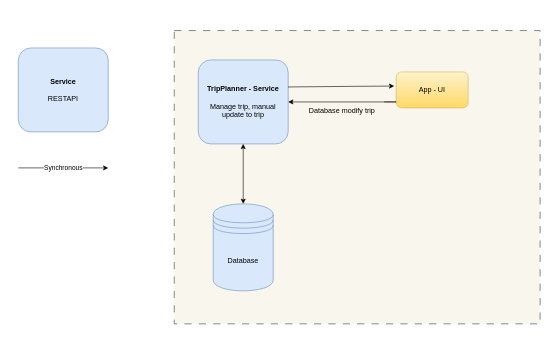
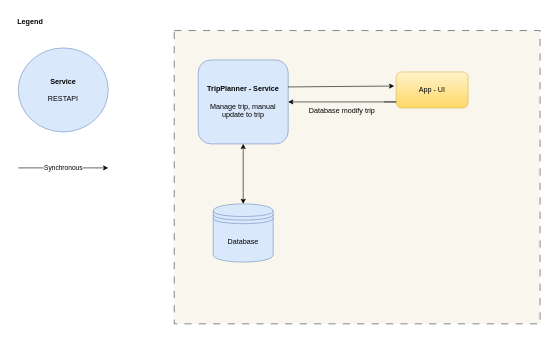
+ <mxCell id="7" value="Legend" style="text;html=1;strokeColor=none;fillColor=none;align=center;verticalAlign=middle;whiteSpace=wrap;rounded=0;fontStyle=1" vertex="1" parent="1"><mxGeometry x="20" y="20" width="60" height="30" as="geometry" /></mxCell>
- <mxCell id="5" value="&lt;b&gt;Service&lt;/b&gt;&lt;br&gt;&lt;br&gt;RESTAPI" style="rounded=1;whiteSpace=wrap;html=1;fillColor=#dae8fc;strokeColor=#6c8ebf;fontStyle=0" vertex="1" parent="1"><mxGeometry x="30" y="79" width="150" height="140" as="geometry" /></mxCell>
+ <mxCell id="5" value="&lt;b&gt;Service&lt;/b&gt;&lt;br&gt;&lt;br&gt;RESTAPI" style="ellipse;whiteSpace=wrap;html=1;fillColor=#dae8fc;strokeColor=#6c8ebf;fontStyle=0;" vertex="1" parent="1"><mxGeometry x="30" y="79" width="150" height="140" as="geometry" /></mxCell>
- <mxCell id="4" value="Database" style="shape=datastore;whiteSpace=wrap;html=1;fillColor=#dae8fc;strokeColor=#6c8ebf;" vertex="1" parent="1"><mxGeometry x="355" y="339" width="100" height="145" as="geometry" /></mxCell>
+ <mxCell id="4" value="Database" style="shape=datastore;whiteSpace=wrap;html=1;fillColor=#dae8fc;strokeColor=#6c8ebf;" vertex="1" parent="1"><mxGeometry x="355" y="339" width="100" height="97" as="geometry" /></mxCell>
